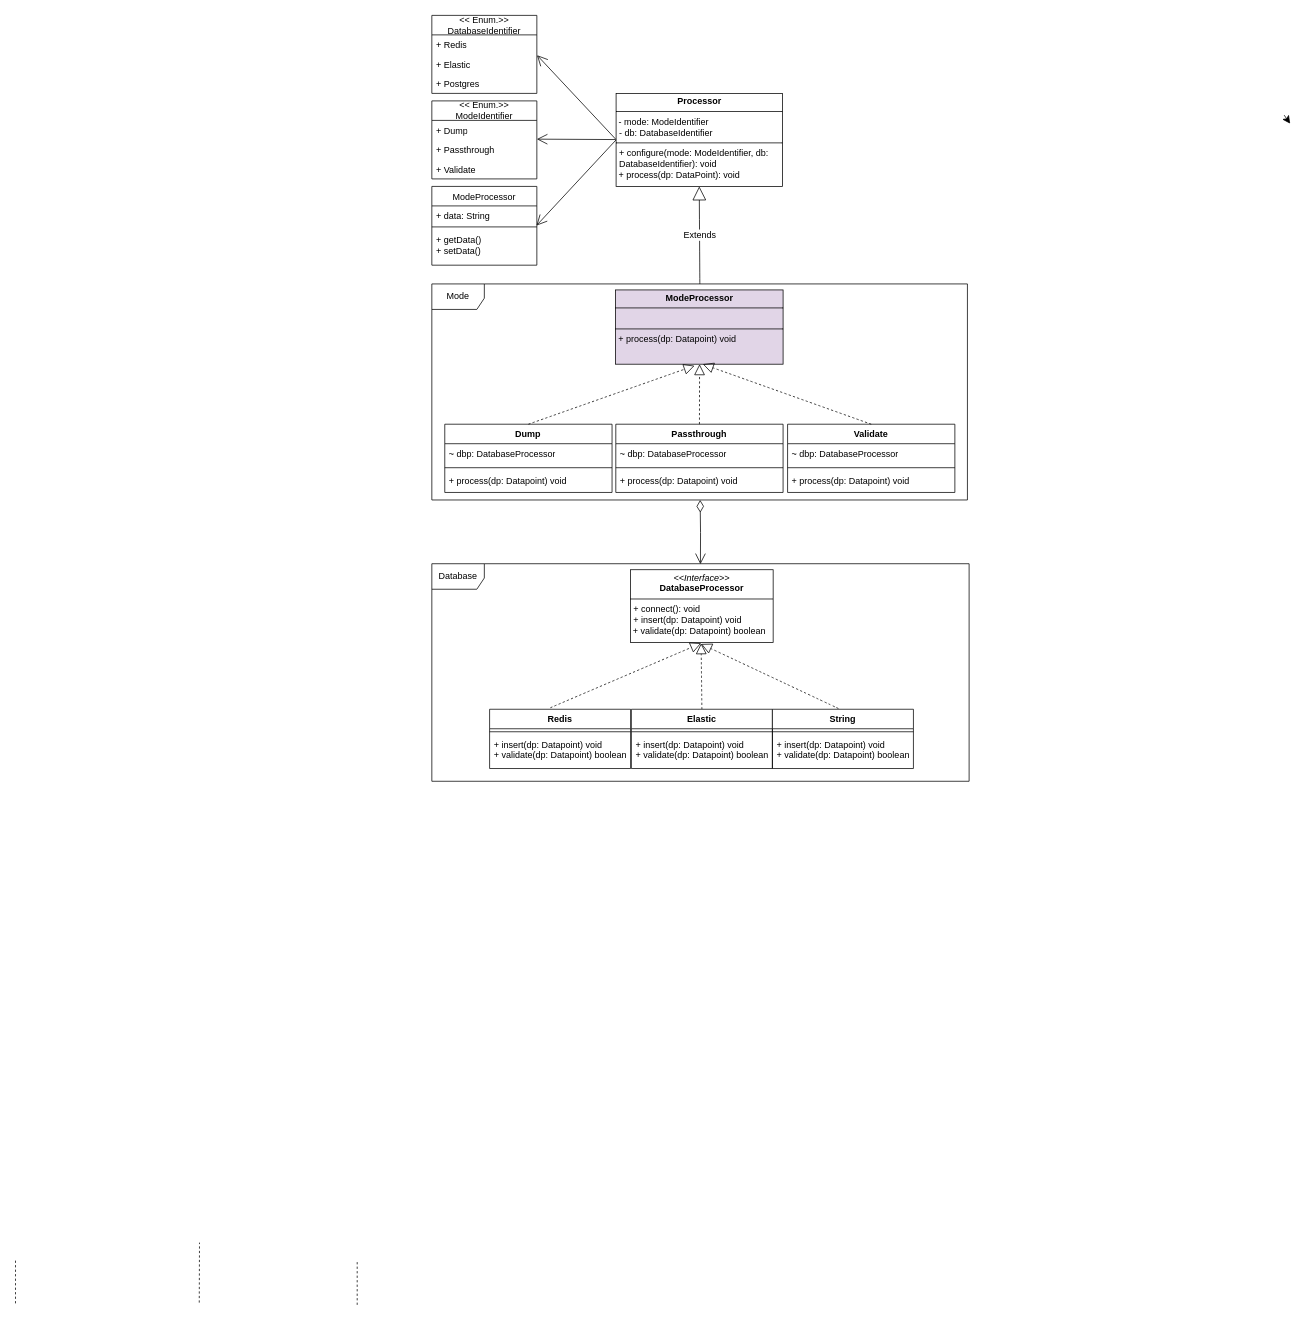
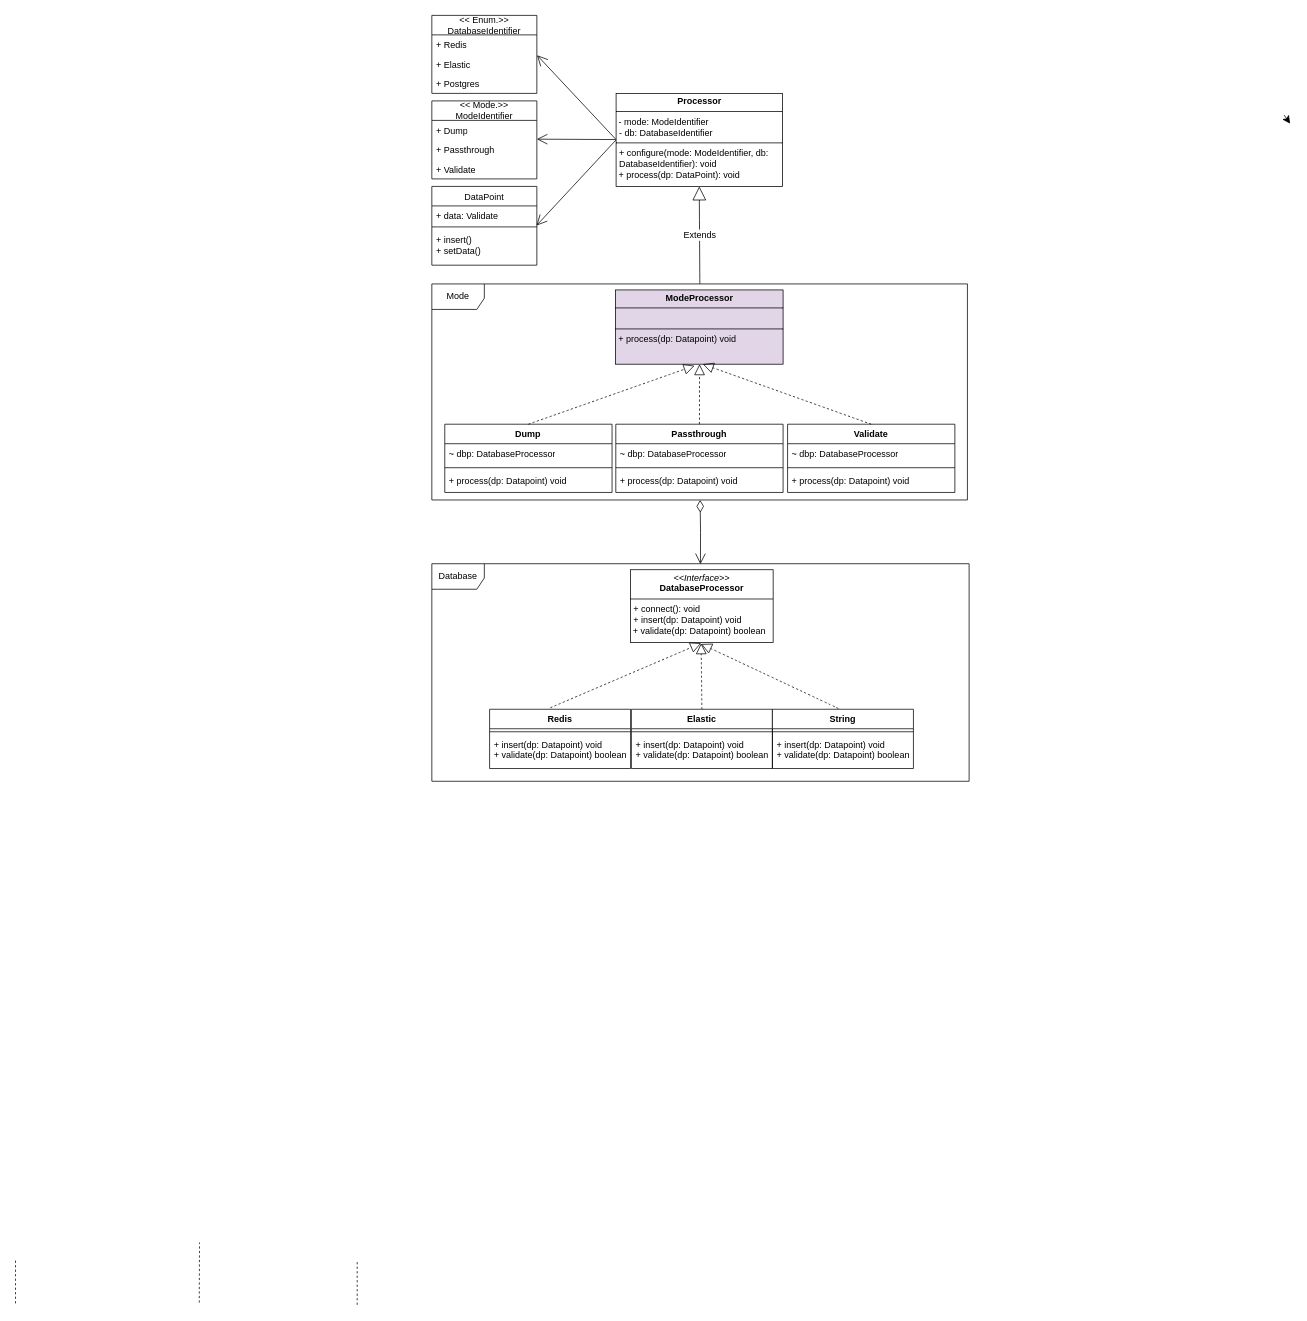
- <mxCell id="39" value="&lt;div&gt;&lt;span style=&quot;text-align: left;&quot;&gt;&amp;lt;&amp;lt; Enum.&amp;gt;&amp;gt;&lt;/span&gt;&lt;/div&gt;&lt;span style=&quot;text-align: left;&quot;&gt;ModeIdentifier&lt;/span&gt;" style="swimlane;fontStyle=0;childLayout=stackLayout;horizontal=1;startSize=26;fillColor=none;horizontalStack=0;resizeParent=1;resizeParentMax=0;resizeLast=0;collapsible=1;marginBottom=0;whiteSpace=wrap;html=1;" vertex="1" parent="1"><mxGeometry x="575" y="134" width="140" height="104" as="geometry" /></mxCell>
+ <mxCell id="39" value="&lt;div&gt;&lt;span style=&quot;text-align: left;&quot;&gt;&amp;lt;&amp;lt; Mode.&amp;gt;&amp;gt;&lt;/span&gt;&lt;/div&gt;&lt;span style=&quot;text-align: left;&quot;&gt;ModeIdentifier&lt;/span&gt;" style="swimlane;fontStyle=0;childLayout=stackLayout;horizontal=1;startSize=26;fillColor=none;horizontalStack=0;resizeParent=1;resizeParentMax=0;resizeLast=0;collapsible=1;marginBottom=0;whiteSpace=wrap;html=1;" vertex="1" parent="1"><mxGeometry x="575" y="134" width="140" height="104" as="geometry" /></mxCell>
- <mxCell id="47" value="&lt;span style=&quot;font-weight: 400; text-align: left;&quot;&gt;ModeProcessor&lt;/span&gt;" style="swimlane;fontStyle=1;align=center;verticalAlign=top;childLayout=stackLayout;horizontal=1;startSize=26;horizontalStack=0;resizeParent=1;resizeParentMax=0;resizeLast=0;collapsible=1;marginBottom=0;whiteSpace=wrap;html=1;" vertex="1" parent="1"><mxGeometry x="575" y="248" width="140" height="105" as="geometry" /></mxCell>
+ <mxCell id="47" value="&lt;span style=&quot;font-weight: 400; text-align: left;&quot;&gt;DataPoint&lt;/span&gt;" style="swimlane;fontStyle=1;align=center;verticalAlign=top;childLayout=stackLayout;horizontal=1;startSize=26;horizontalStack=0;resizeParent=1;resizeParentMax=0;resizeLast=0;collapsible=1;marginBottom=0;whiteSpace=wrap;html=1;" vertex="1" parent="1"><mxGeometry x="575" y="248" width="140" height="105" as="geometry" /></mxCell>
- <mxCell id="48" value="+ data: String" style="text;strokeColor=none;fillColor=none;align=left;verticalAlign=top;spacingLeft=4;spacingRight=4;overflow=hidden;rotatable=0;points=[[0,0.5],[1,0.5]];portConstraint=eastwest;whiteSpace=wrap;html=1;" vertex="1" parent="47"><mxGeometry y="26" width="140" height="24" as="geometry" /></mxCell>
+ <mxCell id="48" value="+ data: Validate" style="text;strokeColor=none;fillColor=none;align=left;verticalAlign=top;spacingLeft=4;spacingRight=4;overflow=hidden;rotatable=0;points=[[0,0.5],[1,0.5]];portConstraint=eastwest;whiteSpace=wrap;html=1;" vertex="1" parent="47"><mxGeometry y="26" width="140" height="24" as="geometry" /></mxCell>
- <mxCell id="50" value="+ getData()&lt;div&gt;+ setData()&lt;/div&gt;" style="text;strokeColor=none;fillColor=none;align=left;verticalAlign=top;spacingLeft=4;spacingRight=4;overflow=hidden;rotatable=0;points=[[0,0.5],[1,0.5]];portConstraint=eastwest;whiteSpace=wrap;html=1;" vertex="1" parent="47"><mxGeometry y="58" width="140" height="47" as="geometry" /></mxCell>
+ <mxCell id="50" value="+ insert()&lt;div&gt;+ setData()&lt;/div&gt;" style="text;strokeColor=none;fillColor=none;align=left;verticalAlign=top;spacingLeft=4;spacingRight=4;overflow=hidden;rotatable=0;points=[[0,0.5],[1,0.5]];portConstraint=eastwest;whiteSpace=wrap;html=1;" vertex="1" parent="47"><mxGeometry y="58" width="140" height="47" as="geometry" /></mxCell>
